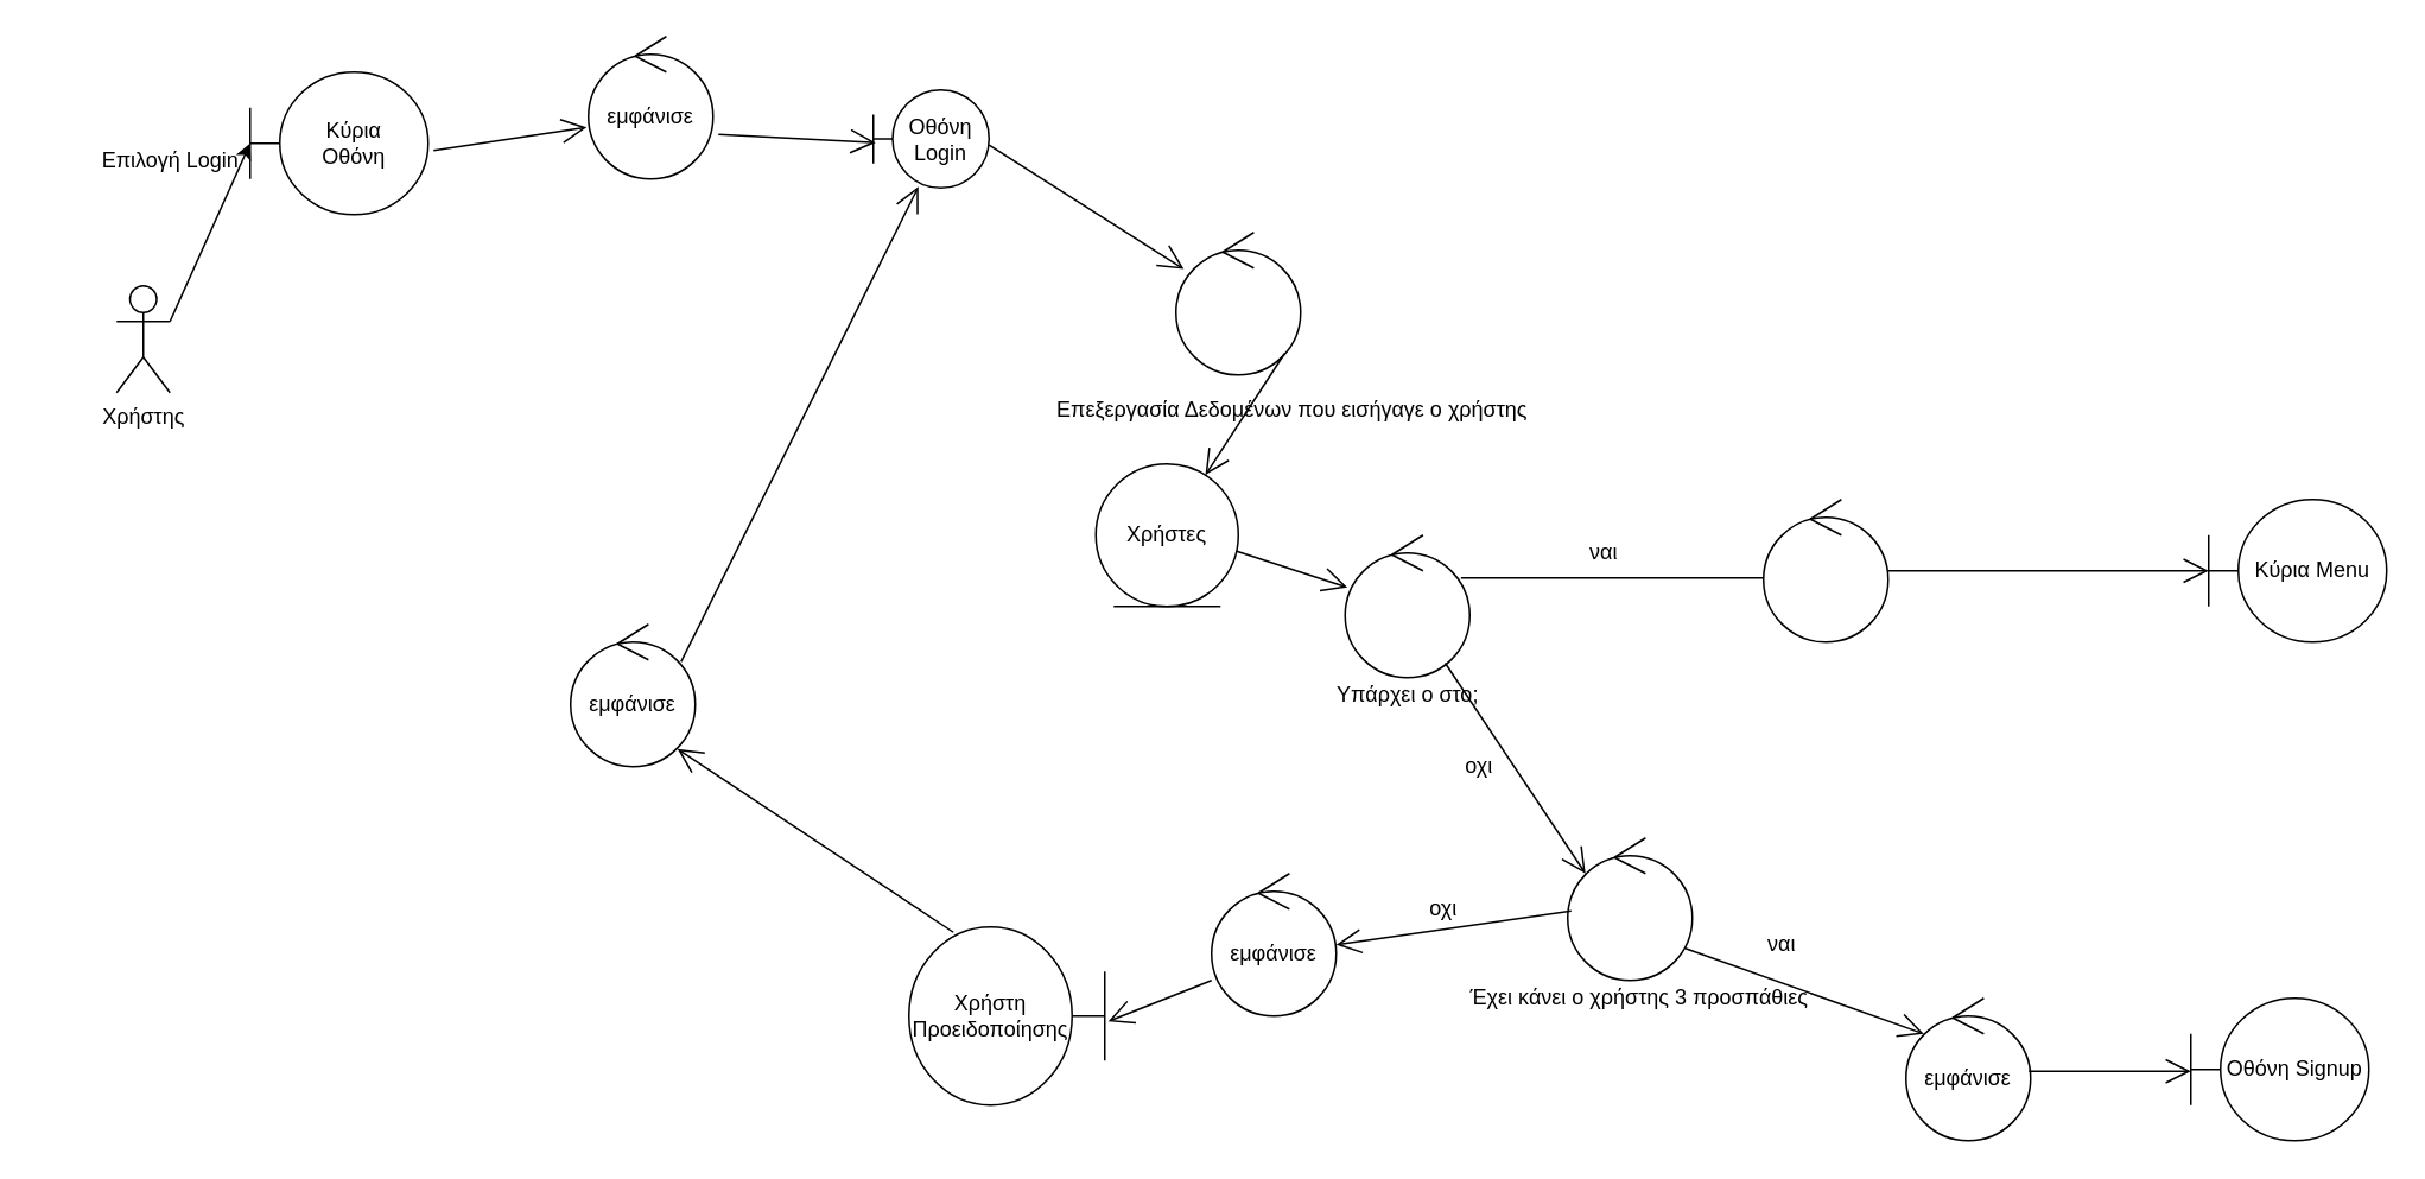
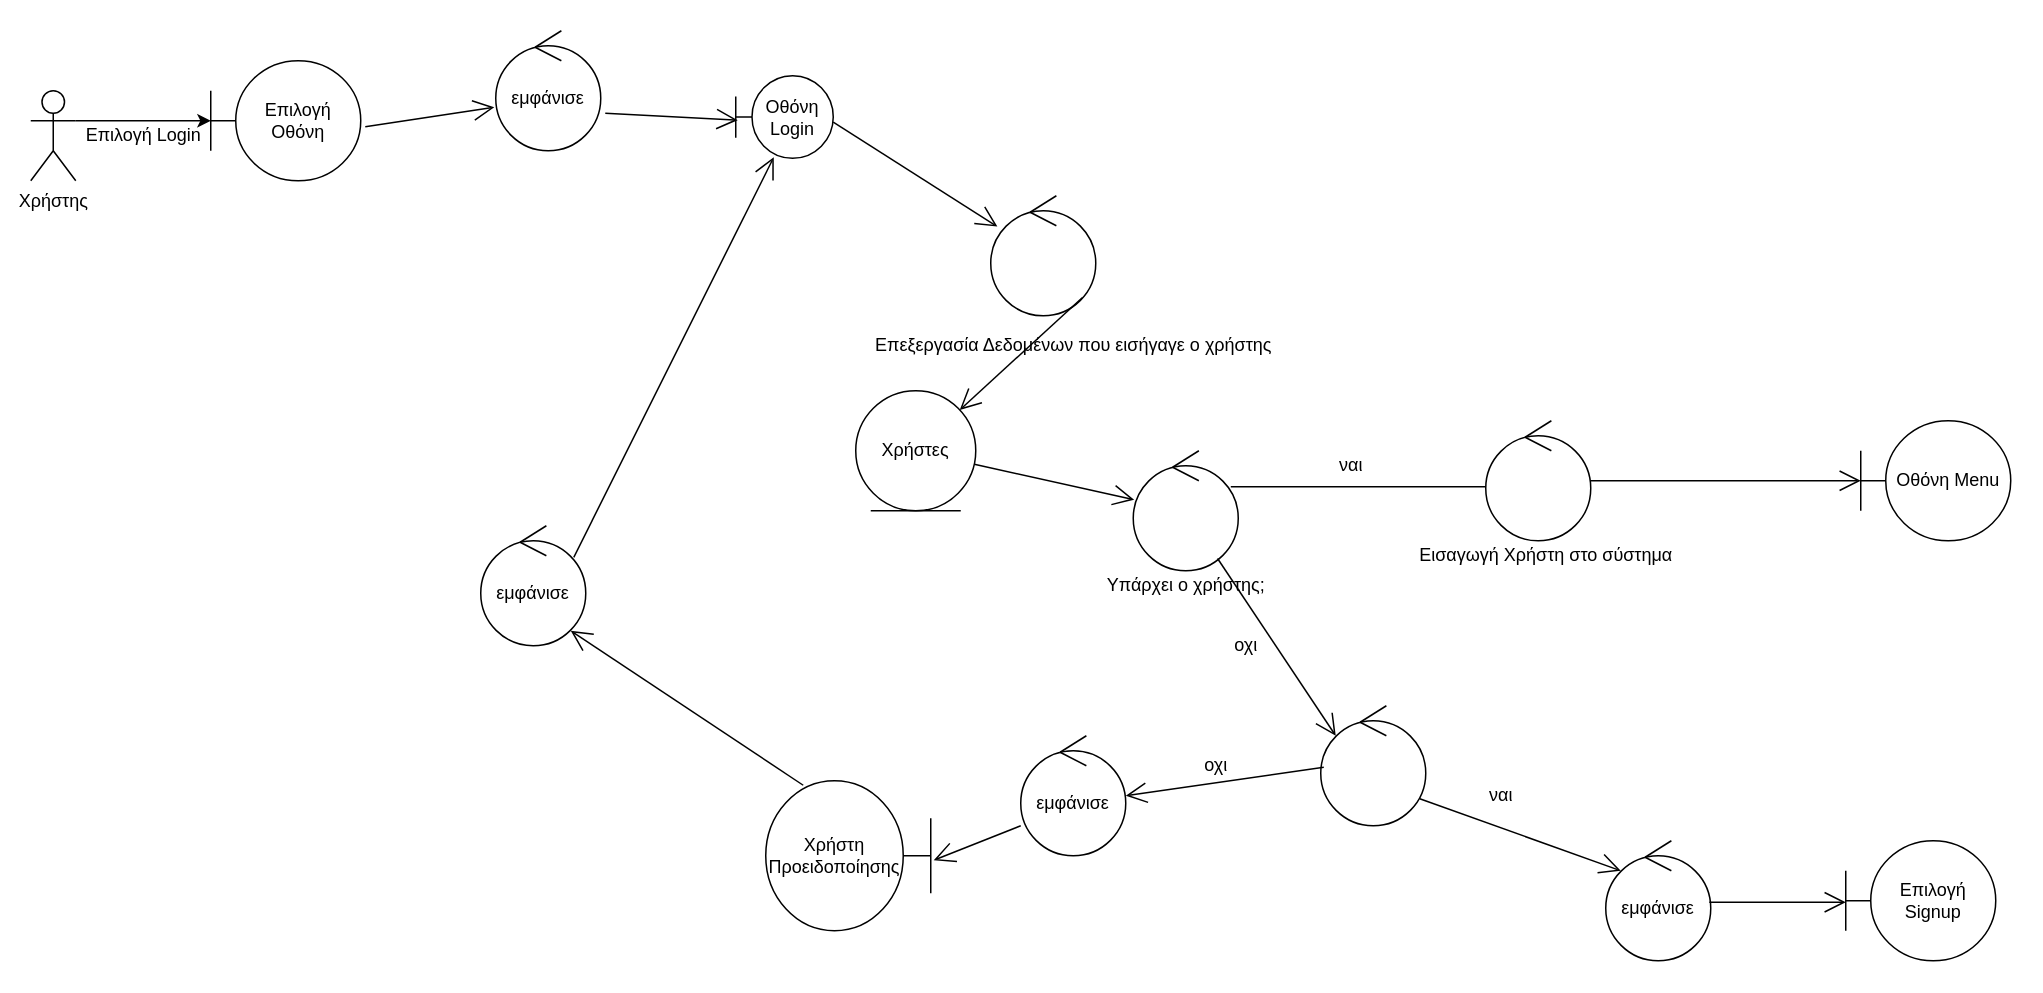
- <mxCell id="4" value="&lt;div&gt;Κύρια&lt;/div&gt;&lt;div&gt;Οθόνη&lt;br&gt;&lt;/div&gt;" style="shape=umlBoundary;whiteSpace=wrap;html=1;" vertex="1" parent="1"><mxGeometry x="140" y="40" width="100" height="80" as="geometry" /></mxCell>
+ <mxCell id="4" value="&lt;div&gt;Επιλογή&lt;/div&gt;&lt;div&gt;Οθόνη&lt;br&gt;&lt;/div&gt;" style="shape=umlBoundary;whiteSpace=wrap;html=1;" vertex="1" parent="1"><mxGeometry x="140" y="40" width="100" height="80" as="geometry" /></mxCell>
- <mxCell id="2" value="Χρήστης" style="shape=umlActor;verticalLabelPosition=bottom;verticalAlign=top;html=1;outlineConnect=0;" vertex="1" parent="1"><mxGeometry x="65" y="160" width="30" height="60" as="geometry" /></mxCell>
+ <mxCell id="2" value="Χρήστης" style="shape=umlActor;verticalLabelPosition=bottom;verticalAlign=top;html=1;outlineConnect=0;" vertex="1" parent="1"><mxGeometry x="20" y="60" width="30" height="60" as="geometry" /></mxCell>
- <mxCell id="11" value="Επεξεργασία Δεδομένων που εισήγαγε ο χρήστης" style="text;html=1;align=center;verticalAlign=middle;resizable=0;points=[];autosize=1;strokeColor=none;" vertex="1" parent="1"><mxGeometry x="590" y="220" width="270" height="20" as="geometry" /></mxCell>
+ <mxCell id="11" value="Επεξεργασία Δεδομένων που εισήγαγε ο χρήστης" style="text;html=1;align=center;verticalAlign=middle;resizable=0;points=[];autosize=1;strokeColor=none;" vertex="1" parent="1"><mxGeometry x="580" y="220" width="270" height="20" as="geometry" /></mxCell>
- <mxCell id="14" value="Χρήστες" style="ellipse;shape=umlEntity;whiteSpace=wrap;html=1;" vertex="1" parent="1"><mxGeometry x="615" y="260" width="80" height="80" as="geometry" /></mxCell>
+ <mxCell id="14" value="Χρήστες" style="ellipse;shape=umlEntity;whiteSpace=wrap;html=1;" vertex="1" parent="1"><mxGeometry x="570" y="260" width="80" height="80" as="geometry" /></mxCell>
- <mxCell id="27" value="Κύρια Menu" style="shape=umlBoundary;whiteSpace=wrap;html=1;" vertex="1" parent="1"><mxGeometry x="1240" y="280" width="100" height="80" as="geometry" /></mxCell>
+ <mxCell id="27" value="Οθόνη Menu" style="shape=umlBoundary;whiteSpace=wrap;html=1;" vertex="1" parent="1"><mxGeometry x="1240" y="280" width="100" height="80" as="geometry" /></mxCell>
+ <mxCell id="21" value="Εισαγωγή Χρήστη στο σύστημα" style="text;html=1;align=center;verticalAlign=middle;resizable=0;points=[];autosize=1;strokeColor=none;" vertex="1" parent="1"><mxGeometry x="940" y="360" width="180" height="20" as="geometry" /></mxCell>
- <mxCell id="17" value="Υπάρχει ο στο;" style="text;html=1;align=center;verticalAlign=middle;resizable=0;points=[];autosize=1;strokeColor=none;" vertex="1" parent="1"><mxGeometry x="730" y="380" width="120" height="20" as="geometry" /></mxCell>
+ <mxCell id="17" value="Υπάρχει ο χρήστης;" style="text;html=1;align=center;verticalAlign=middle;resizable=0;points=[];autosize=1;strokeColor=none;" vertex="1" parent="1"><mxGeometry x="730" y="380" width="120" height="20" as="geometry" /></mxCell>
- <mxCell id="25" value="Έχει κάνει ο χρήστης 3 προσπάθιες" style="text;html=1;align=center;verticalAlign=middle;resizable=0;points=[];autosize=1;strokeColor=none;" vertex="1" parent="1"><mxGeometry x="820" y="550" width="200" height="20" as="geometry" /></mxCell>
- <mxCell id="32" value="Οθόνη Signup" style="shape=umlBoundary;whiteSpace=wrap;html=1;" vertex="1" parent="1"><mxGeometry x="1230" y="560" width="100" height="80" as="geometry" /></mxCell>
+ <mxCell id="32" value="Επιλογή Signup" style="shape=umlBoundary;whiteSpace=wrap;html=1;" vertex="1" parent="1"><mxGeometry x="1230" y="560" width="100" height="80" as="geometry" /></mxCell>
